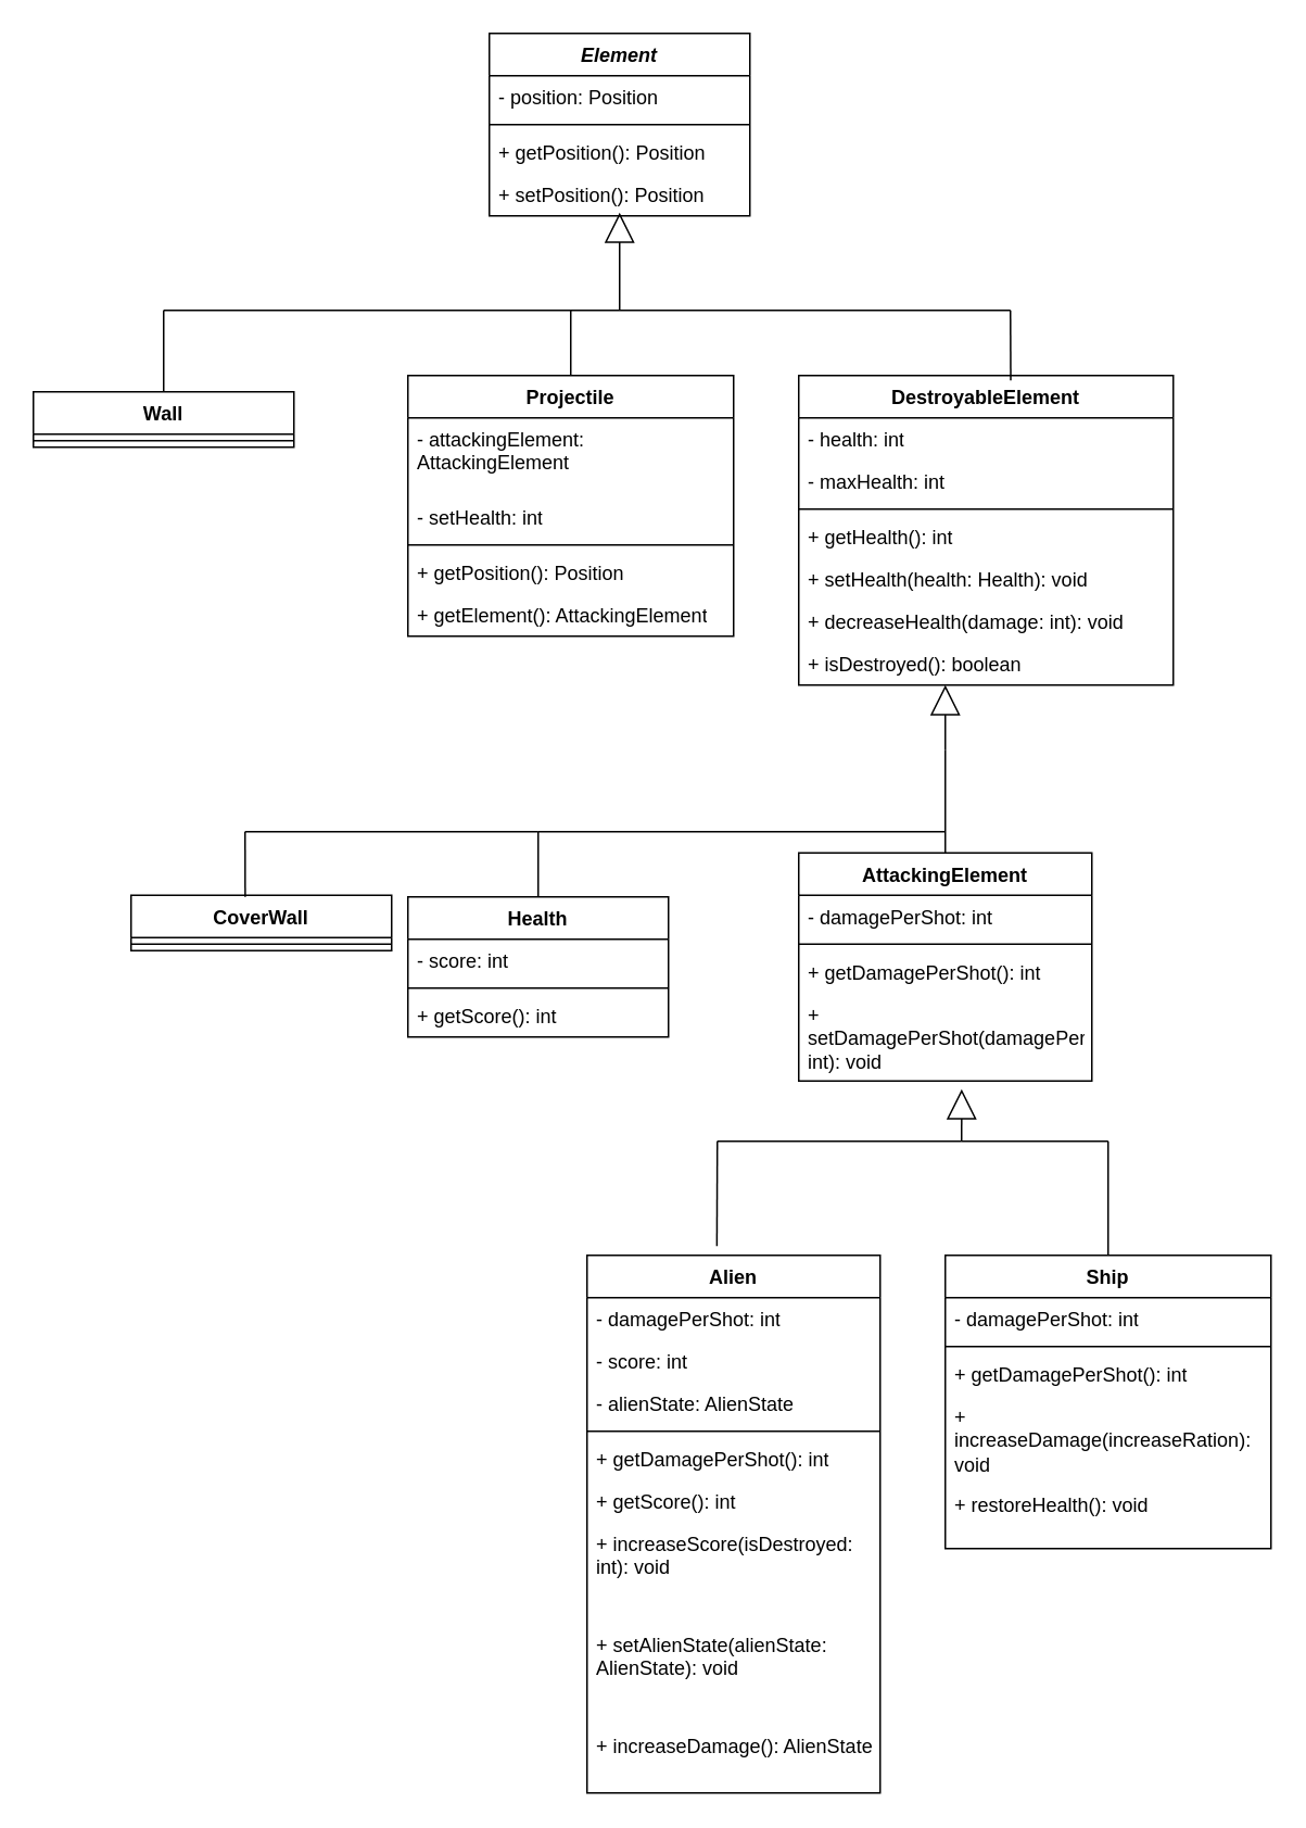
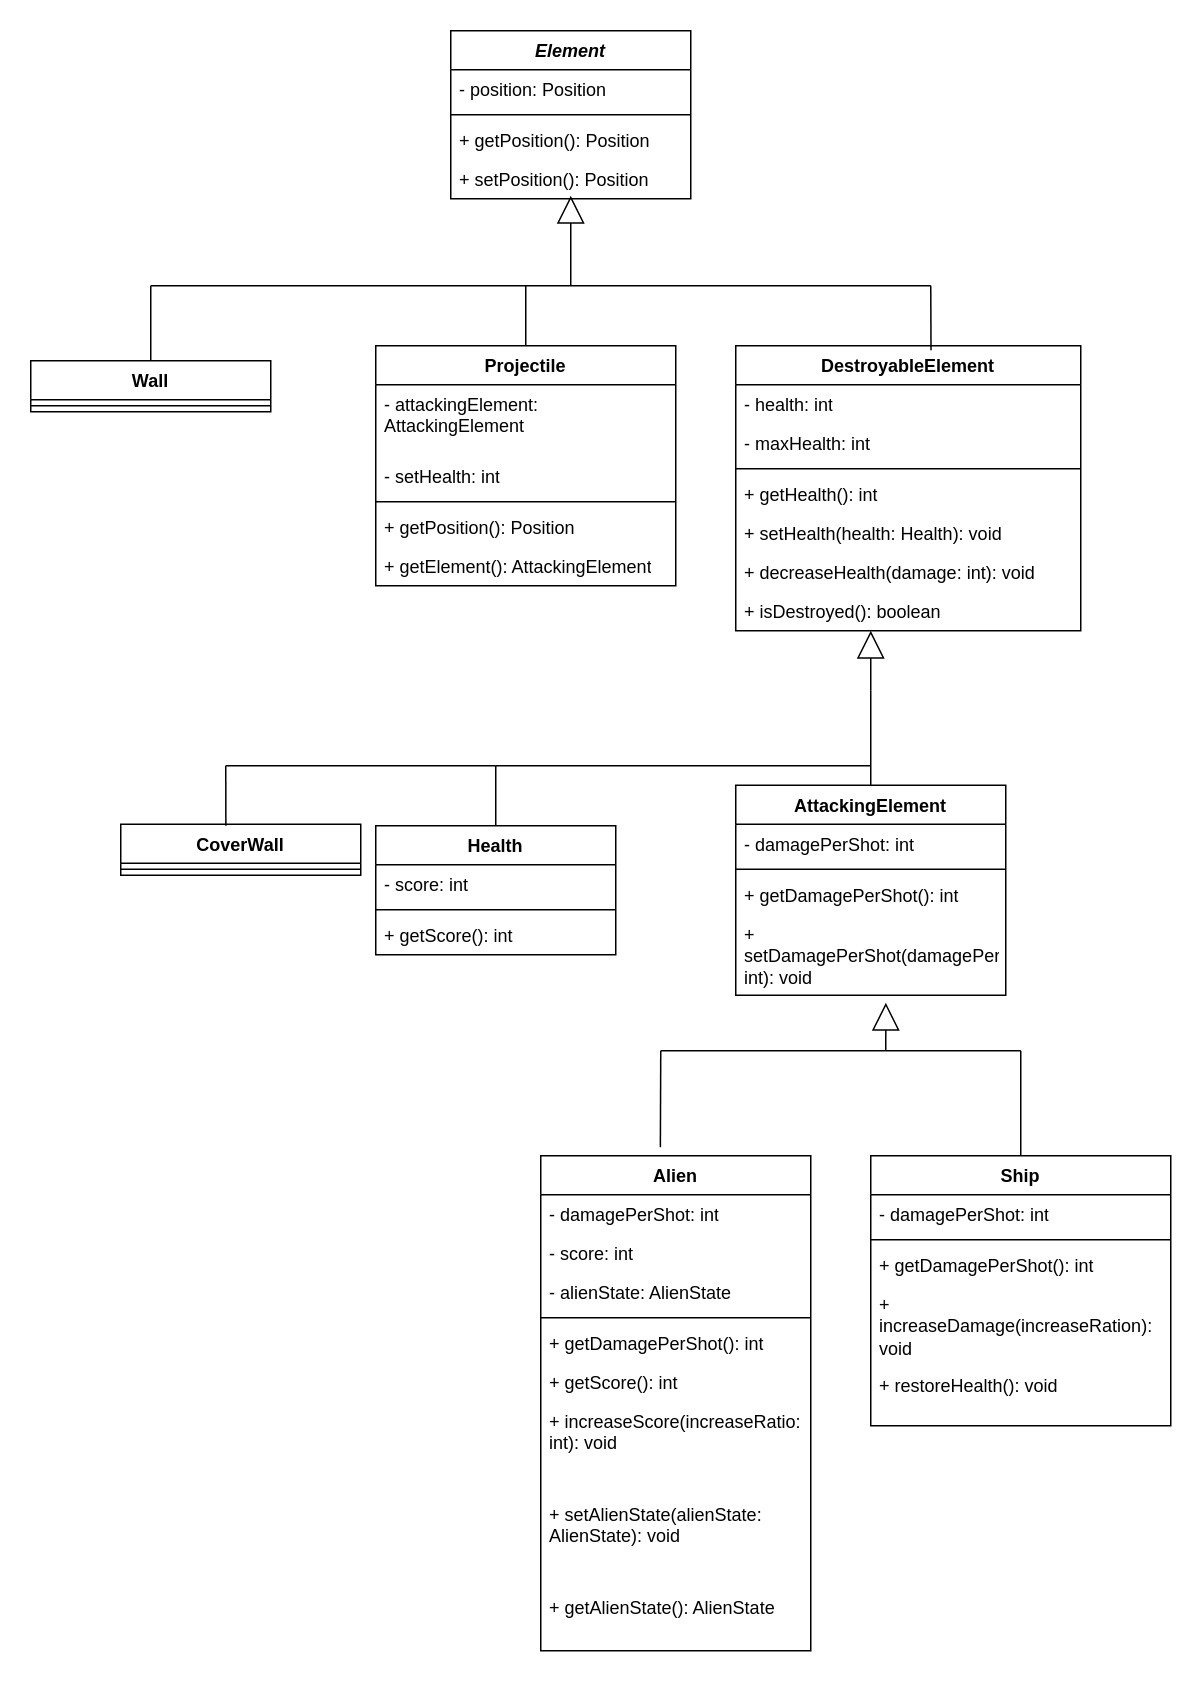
- <mxCell id="36" value="+ increaseScore(isDestroyed: int): void" style="text;strokeColor=none;fillColor=none;align=left;verticalAlign=top;spacingLeft=4;spacingRight=4;overflow=hidden;rotatable=0;points=[[0,0.5],[1,0.5]];portConstraint=eastwest;whiteSpace=wrap;html=1;" parent="29" vertex="1"><mxGeometry y="164" width="180" height="62" as="geometry" /></mxCell>
+ <mxCell id="36" value="+ increaseScore(increaseRatio: int): void" style="text;strokeColor=none;fillColor=none;align=left;verticalAlign=top;spacingLeft=4;spacingRight=4;overflow=hidden;rotatable=0;points=[[0,0.5],[1,0.5]];portConstraint=eastwest;whiteSpace=wrap;html=1;" parent="29" vertex="1"><mxGeometry y="164" width="180" height="62" as="geometry" /></mxCell>
- <mxCell id="38" value="+ increaseDamage(): AlienState" style="text;strokeColor=none;fillColor=none;align=left;verticalAlign=top;spacingLeft=4;spacingRight=4;overflow=hidden;rotatable=0;points=[[0,0.5],[1,0.5]];portConstraint=eastwest;whiteSpace=wrap;html=1;" parent="29" vertex="1"><mxGeometry y="288" width="180" height="42" as="geometry" /></mxCell>
+ <mxCell id="38" value="+ getAlienState(): AlienState" style="text;strokeColor=none;fillColor=none;align=left;verticalAlign=top;spacingLeft=4;spacingRight=4;overflow=hidden;rotatable=0;points=[[0,0.5],[1,0.5]];portConstraint=eastwest;whiteSpace=wrap;html=1;" parent="29" vertex="1"><mxGeometry y="288" width="180" height="42" as="geometry" /></mxCell>
